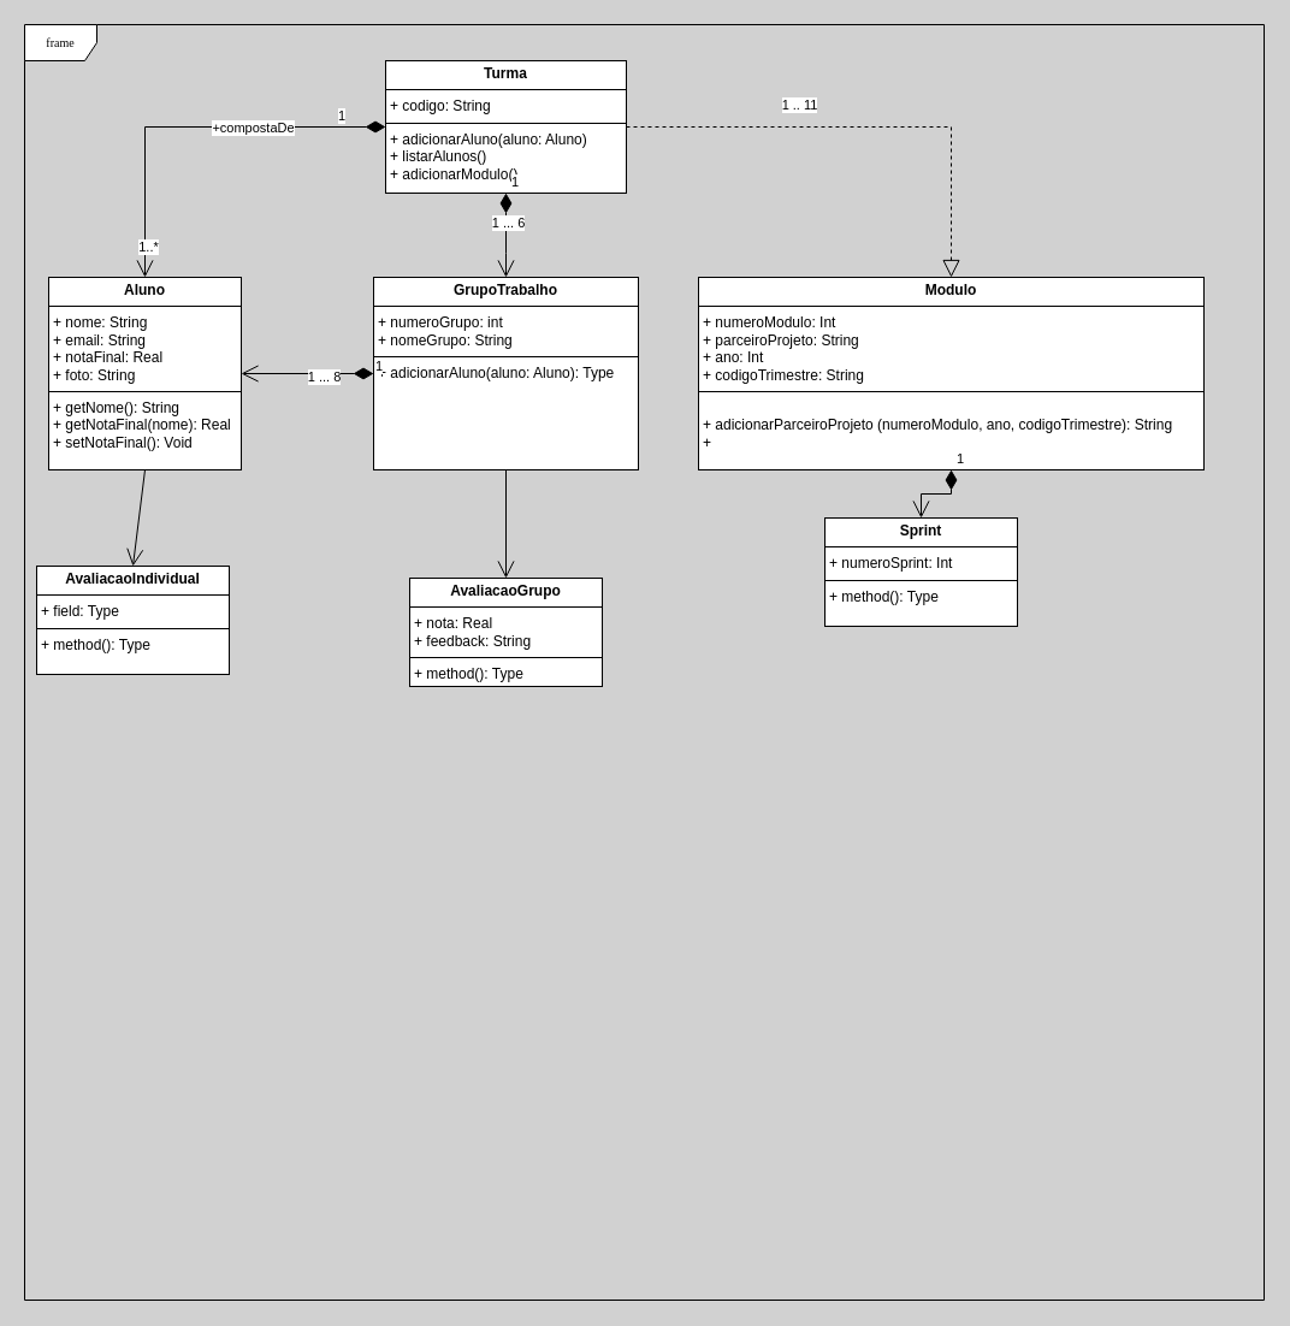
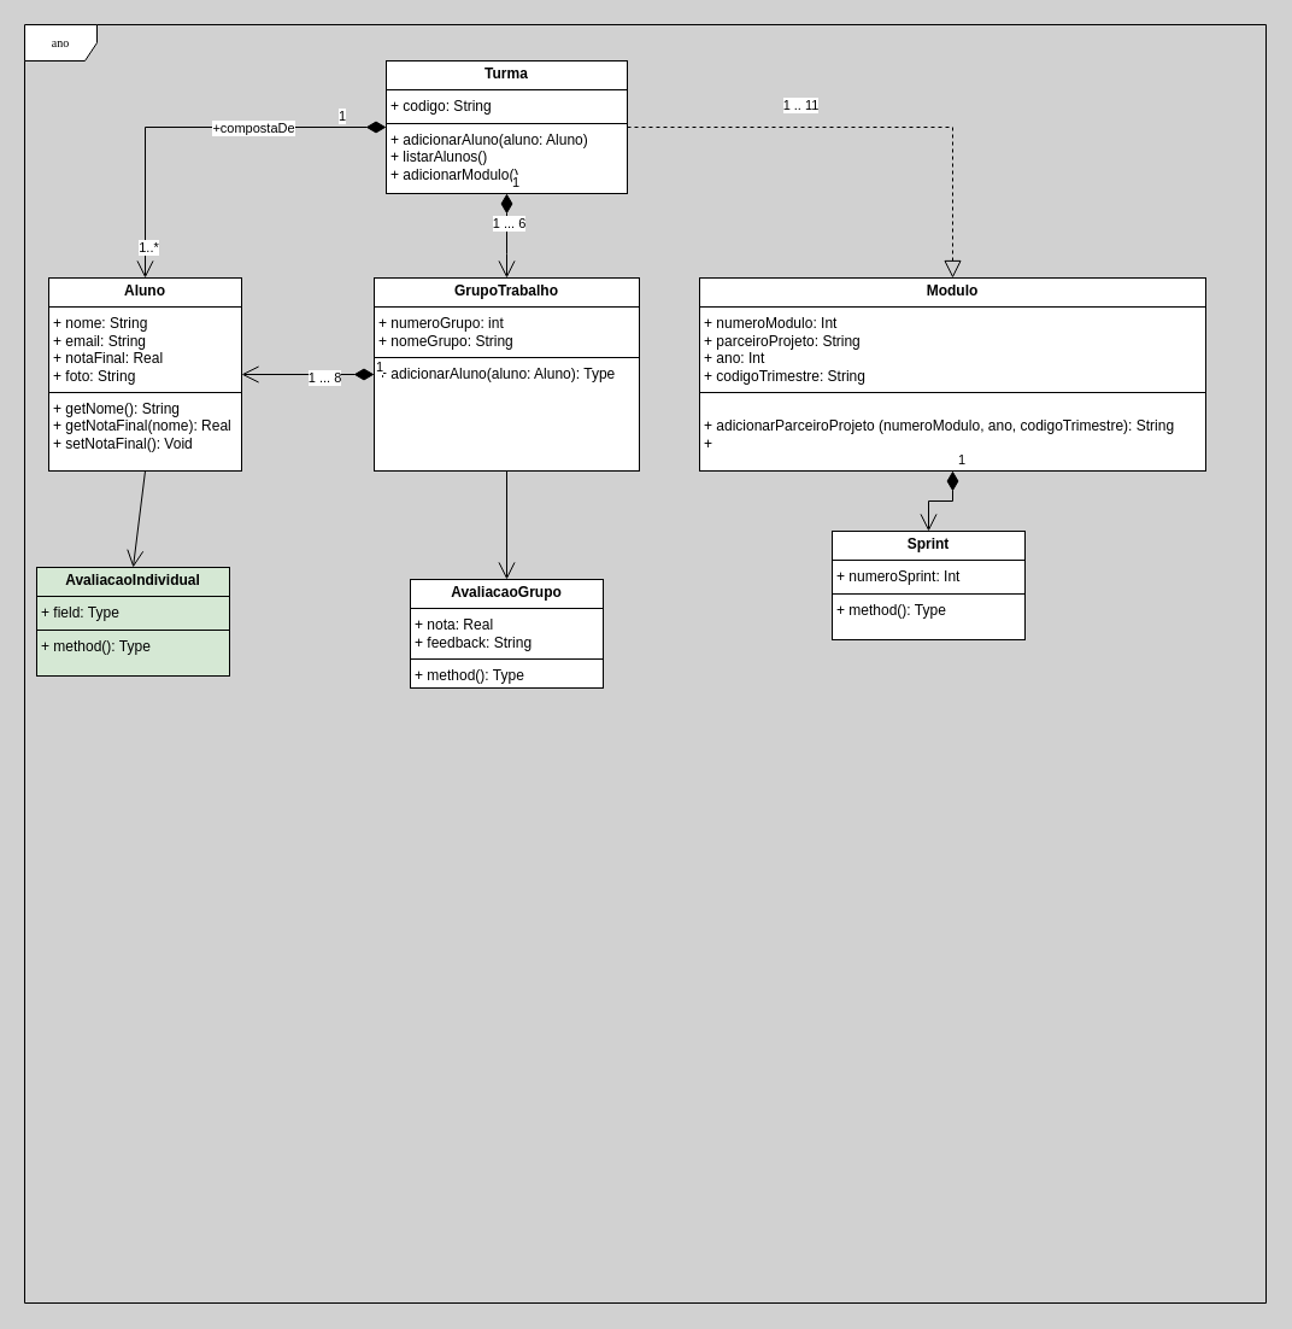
- <mxCell id="2" value="frame" style="shape=umlFrame;whiteSpace=wrap;html=1;rounded=0;shadow=0;comic=0;labelBackgroundColor=none;strokeWidth=1;fontFamily=Verdana;fontSize=10;align=center;" parent="1" vertex="1"><mxGeometry x="20" y="20" width="1030" height="1060" as="geometry" /></mxCell>
+ <mxCell id="2" value="ano" style="shape=umlFrame;whiteSpace=wrap;html=1;rounded=0;shadow=0;comic=0;labelBackgroundColor=none;strokeWidth=1;fontFamily=Verdana;fontSize=10;align=center;" parent="1" vertex="1"><mxGeometry x="20" y="20" width="1030" height="1060" as="geometry" /></mxCell>
- <mxCell id="18" value="&lt;p style=&quot;margin:0px;margin-top:4px;text-align:center;&quot;&gt;&lt;b&gt;Sprint&lt;/b&gt;&lt;/p&gt;&lt;hr size=&quot;1&quot; style=&quot;border-style:solid;&quot;&gt;&lt;p style=&quot;margin:0px;margin-left:4px;&quot;&gt;+ numeroSprint: Int&lt;/p&gt;&lt;hr size=&quot;1&quot; style=&quot;border-style:solid;&quot;&gt;&lt;p style=&quot;margin:0px;margin-left:4px;&quot;&gt;+ method(): Type&lt;/p&gt;" style="verticalAlign=top;align=left;overflow=fill;html=1;whiteSpace=wrap;" vertex="1" parent="1"><mxGeometry x="685" y="430" width="160" height="90" as="geometry" /></mxCell>
+ <mxCell id="18" value="&lt;p style=&quot;margin:0px;margin-top:4px;text-align:center;&quot;&gt;&lt;b&gt;Sprint&lt;/b&gt;&lt;/p&gt;&lt;hr size=&quot;1&quot; style=&quot;border-style:solid;&quot;&gt;&lt;p style=&quot;margin:0px;margin-left:4px;&quot;&gt;+ numeroSprint: Int&lt;/p&gt;&lt;hr size=&quot;1&quot; style=&quot;border-style:solid;&quot;&gt;&lt;p style=&quot;margin:0px;margin-left:4px;&quot;&gt;+ method(): Type&lt;/p&gt;" style="verticalAlign=top;align=left;overflow=fill;html=1;whiteSpace=wrap;" vertex="1" parent="1"><mxGeometry x="690" y="440" width="160" height="90" as="geometry" /></mxCell>
- <mxCell id="16" value="&lt;p style=&quot;margin:0px;margin-top:4px;text-align:center;&quot;&gt;&lt;b&gt;AvaliacaoIndividual&lt;/b&gt;&lt;/p&gt;&lt;hr size=&quot;1&quot; style=&quot;border-style:solid;&quot;&gt;&lt;p style=&quot;margin:0px;margin-left:4px;&quot;&gt;+ field: Type&lt;/p&gt;&lt;hr size=&quot;1&quot; style=&quot;border-style:solid;&quot;&gt;&lt;p style=&quot;margin:0px;margin-left:4px;&quot;&gt;+ method(): Type&lt;/p&gt;" style="verticalAlign=top;align=left;overflow=fill;html=1;whiteSpace=wrap;" vertex="1" parent="1"><mxGeometry x="30" y="470" width="160" height="90" as="geometry" /></mxCell>
+ <mxCell id="16" value="&lt;p style=&quot;margin:0px;margin-top:4px;text-align:center;&quot;&gt;&lt;b&gt;AvaliacaoIndividual&lt;/b&gt;&lt;/p&gt;&lt;hr size=&quot;1&quot; style=&quot;border-style:solid;&quot;&gt;&lt;p style=&quot;margin:0px;margin-left:4px;&quot;&gt;+ field: Type&lt;/p&gt;&lt;hr size=&quot;1&quot; style=&quot;border-style:solid;&quot;&gt;&lt;p style=&quot;margin:0px;margin-left:4px;&quot;&gt;+ method(): Type&lt;/p&gt;" style="verticalAlign=top;align=left;overflow=fill;html=1;whiteSpace=wrap;fillColor=#d5e8d4;" vertex="1" parent="1"><mxGeometry x="30" y="470" width="160" height="90" as="geometry" /></mxCell>
